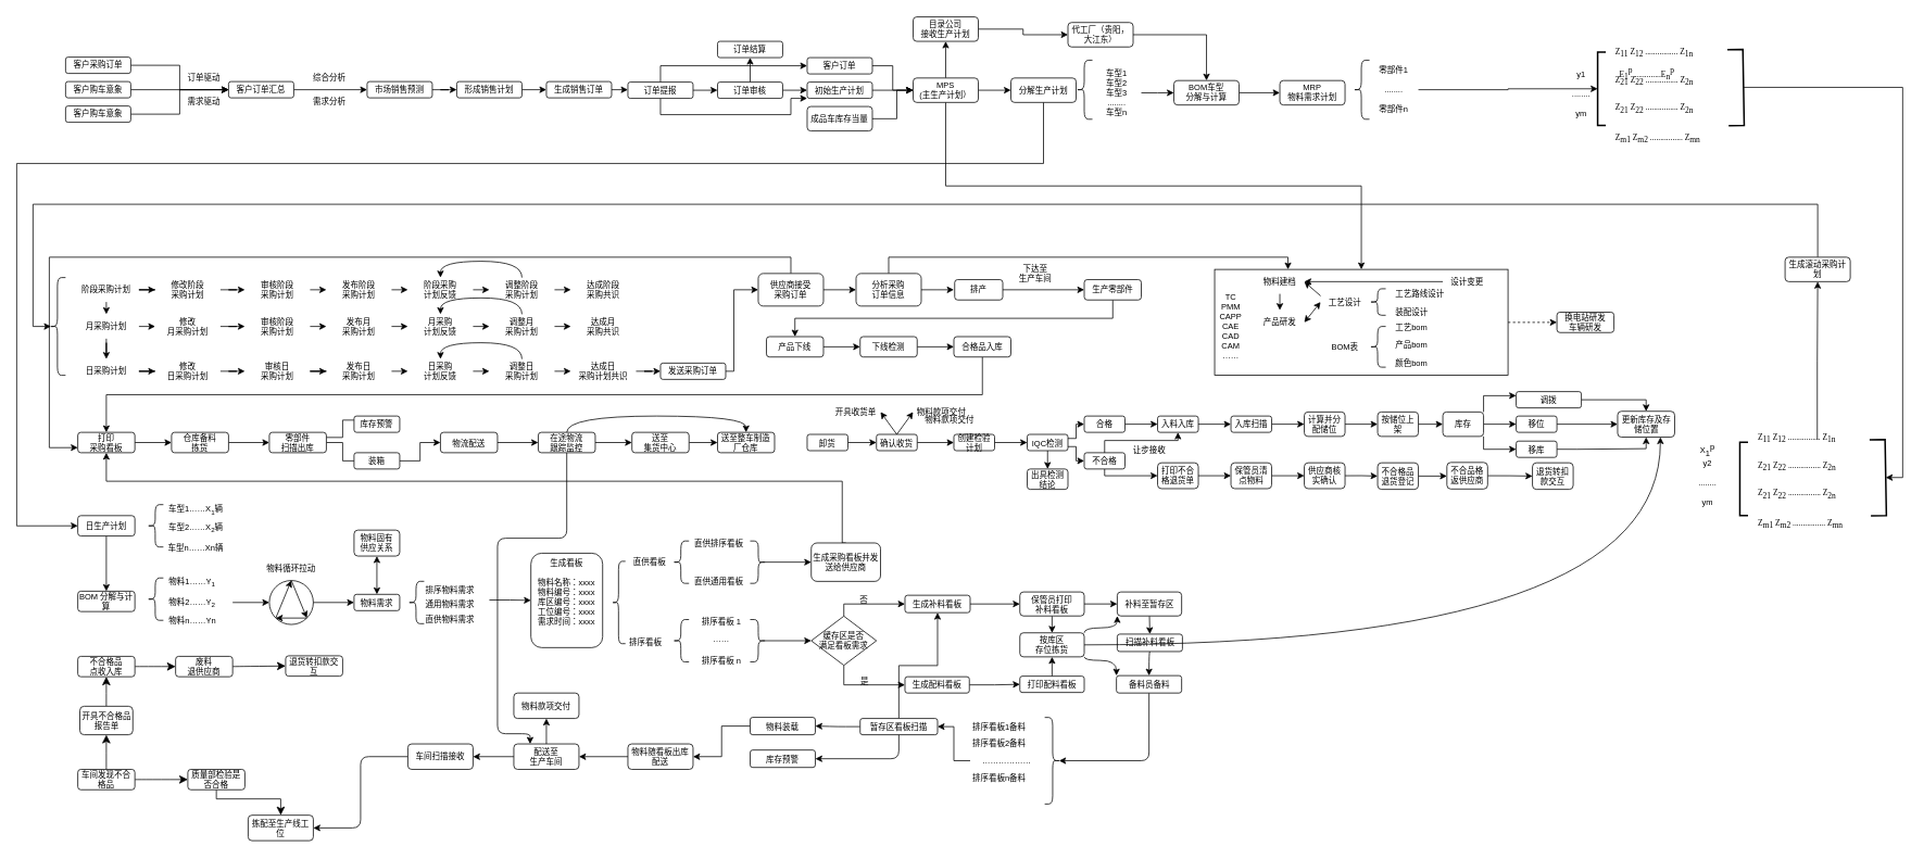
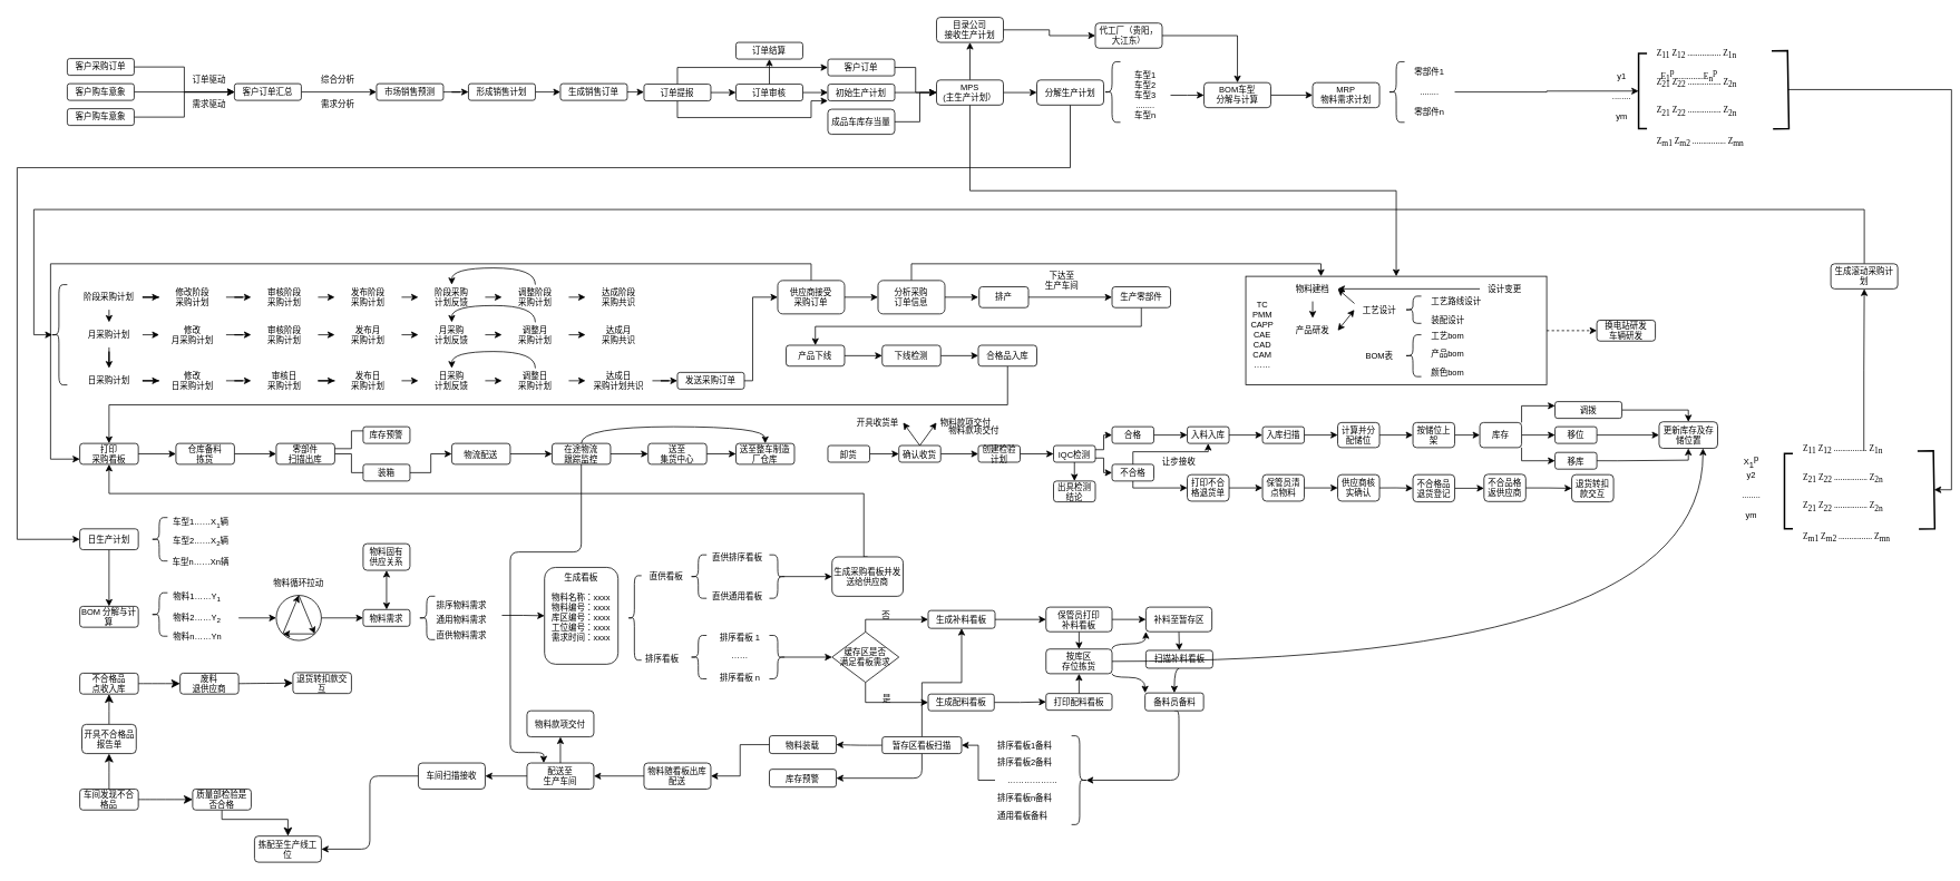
- <mxCell id="288" value="&lt;font style=&quot;font-size: 10px;&quot;&gt;备料员备料&lt;/font&gt;" style="rounded=1;whiteSpace=wrap;html=1;fontSize=10;glass=0;strokeWidth=1;shadow=0;" parent="1" vertex="1"><mxGeometry x="1369.5" y="828.64" width="80" height="21.36" as="geometry" /></mxCell>
+ <mxCell id="288" value="&lt;font style=&quot;font-size: 10px;&quot;&gt;备料员备料&lt;/font&gt;" style="rounded=1;whiteSpace=wrap;html=1;fontSize=10;glass=0;strokeWidth=1;shadow=0;" parent="1" vertex="1"><mxGeometry x="1369.5" y="828.64" width="70" height="21.36" as="geometry" /></mxCell>
+ <mxCell id="301" value="通用看板备料" style="text;html=1;strokeColor=none;fillColor=none;align=left;verticalAlign=middle;whiteSpace=wrap;rounded=0;fontSize=10;" parent="1" vertex="1"><mxGeometry x="1191" y="965" width="90" height="21.25" as="geometry" /></mxCell>
